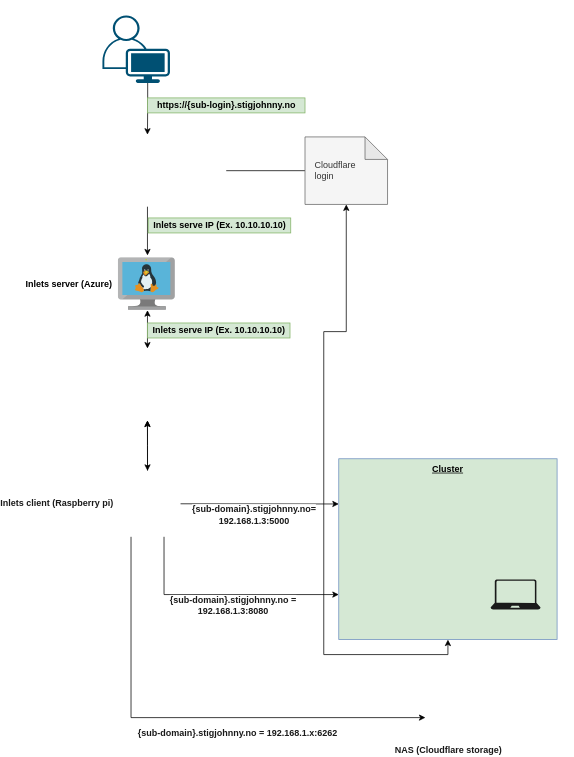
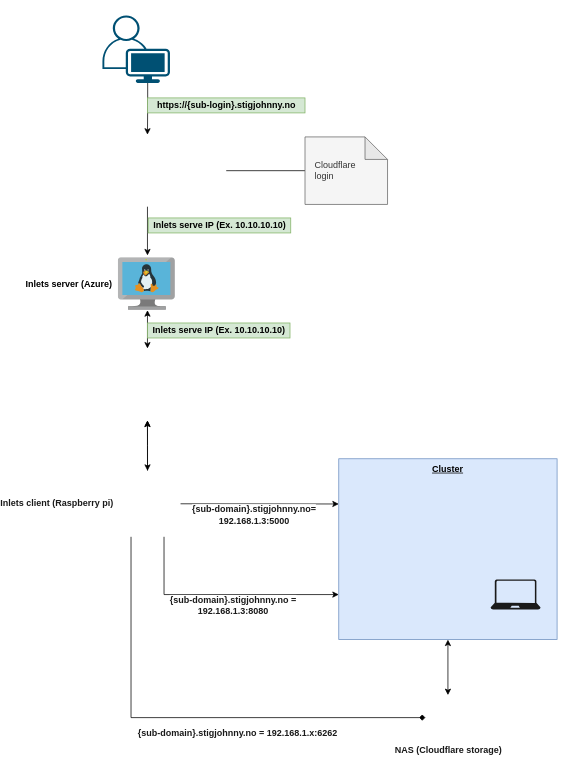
- <mxCell id="2" style="edgeStyle=orthogonalEdgeStyle;rounded=0;sketch=0;orthogonalLoop=1;jettySize=auto;html=1;exitX=0.5;exitY=1;exitDx=0;exitDy=0;endArrow=classic;endFill=1;fontColor=#1A1A1A;startArrow=classic;startFill=1;" parent="1" source="3" target="23" edge="1"><mxGeometry relative="1" as="geometry" /></mxCell>
+ <mxCell id="2" style="edgeStyle=orthogonalEdgeStyle;rounded=0;sketch=0;orthogonalLoop=1;jettySize=auto;html=1;exitX=0.5;exitY=1;exitDx=0;exitDy=0;entryX=0.5;entryY=0;entryDx=0;entryDy=0;endArrow=classic;endFill=1;fontColor=#1A1A1A;startArrow=classic;startFill=1;" parent="1" source="3" target="30" edge="1"><mxGeometry relative="1" as="geometry" /></mxCell>
- <mxCell id="3" value="&lt;b&gt;&lt;u&gt;Cluster&lt;/u&gt;&lt;/b&gt;" style="rounded=0;whiteSpace=wrap;html=1;labelBackgroundColor=none;fillColor=#d5e8d4;strokeColor=#6c8ebf;verticalAlign=top;" parent="1" vertex="1"><mxGeometry x="380" y="611" width="291" height="241" as="geometry" /></mxCell>
+ <mxCell id="3" value="&lt;b&gt;&lt;u&gt;Cluster&lt;/u&gt;&lt;/b&gt;" style="rounded=0;whiteSpace=wrap;html=1;labelBackgroundColor=none;fillColor=#dae8fc;strokeColor=#6c8ebf;verticalAlign=top;" parent="1" vertex="1"><mxGeometry x="380" y="611" width="291" height="241" as="geometry" /></mxCell>
- <mxCell id="15" style="edgeStyle=orthogonalEdgeStyle;rounded=0;sketch=0;orthogonalLoop=1;jettySize=auto;html=1;exitX=0.25;exitY=1;exitDx=0;exitDy=0;entryX=0;entryY=0.5;entryDx=0;entryDy=0;endArrow=classic;endFill=1;fontColor=#1A1A1A;" parent="1" source="17" target="30" edge="1"><mxGeometry relative="1" as="geometry" /></mxCell>
+ <mxCell id="15" style="edgeStyle=orthogonalEdgeStyle;rounded=0;sketch=0;orthogonalLoop=1;jettySize=auto;html=1;exitX=0.25;exitY=1;exitDx=0;exitDy=0;entryX=0;entryY=0.5;entryDx=0;entryDy=0;endArrow=diamond;endFill=1;fontColor=#1A1A1A;" parent="1" source="17" target="30" edge="1"><mxGeometry relative="1" as="geometry" /></mxCell>
